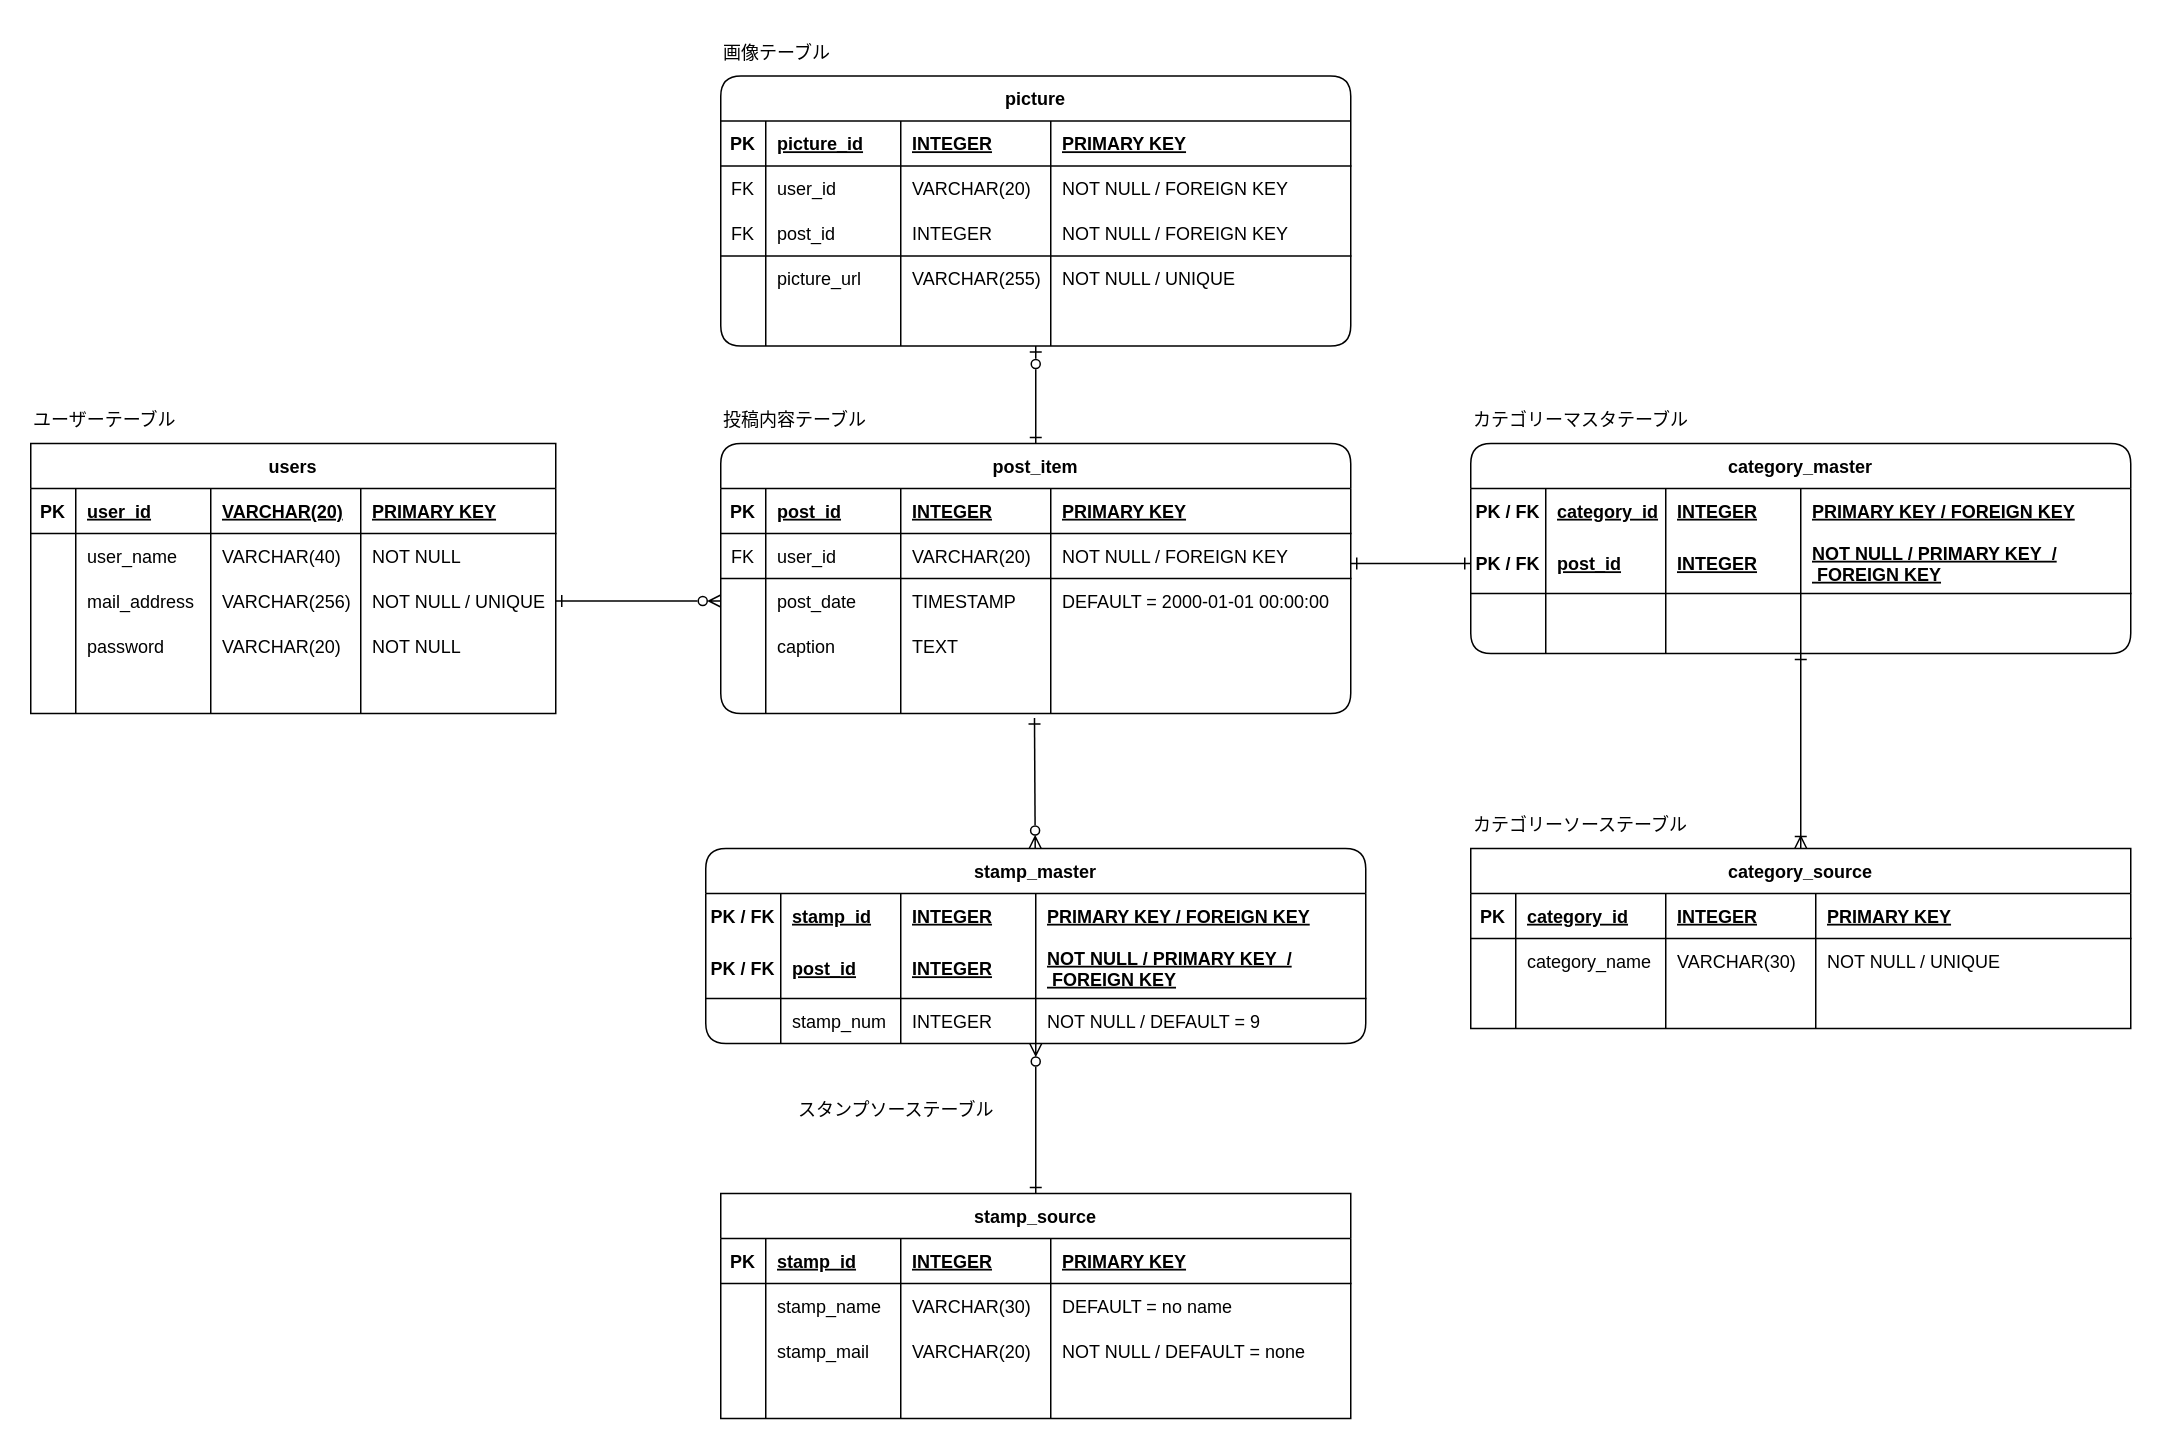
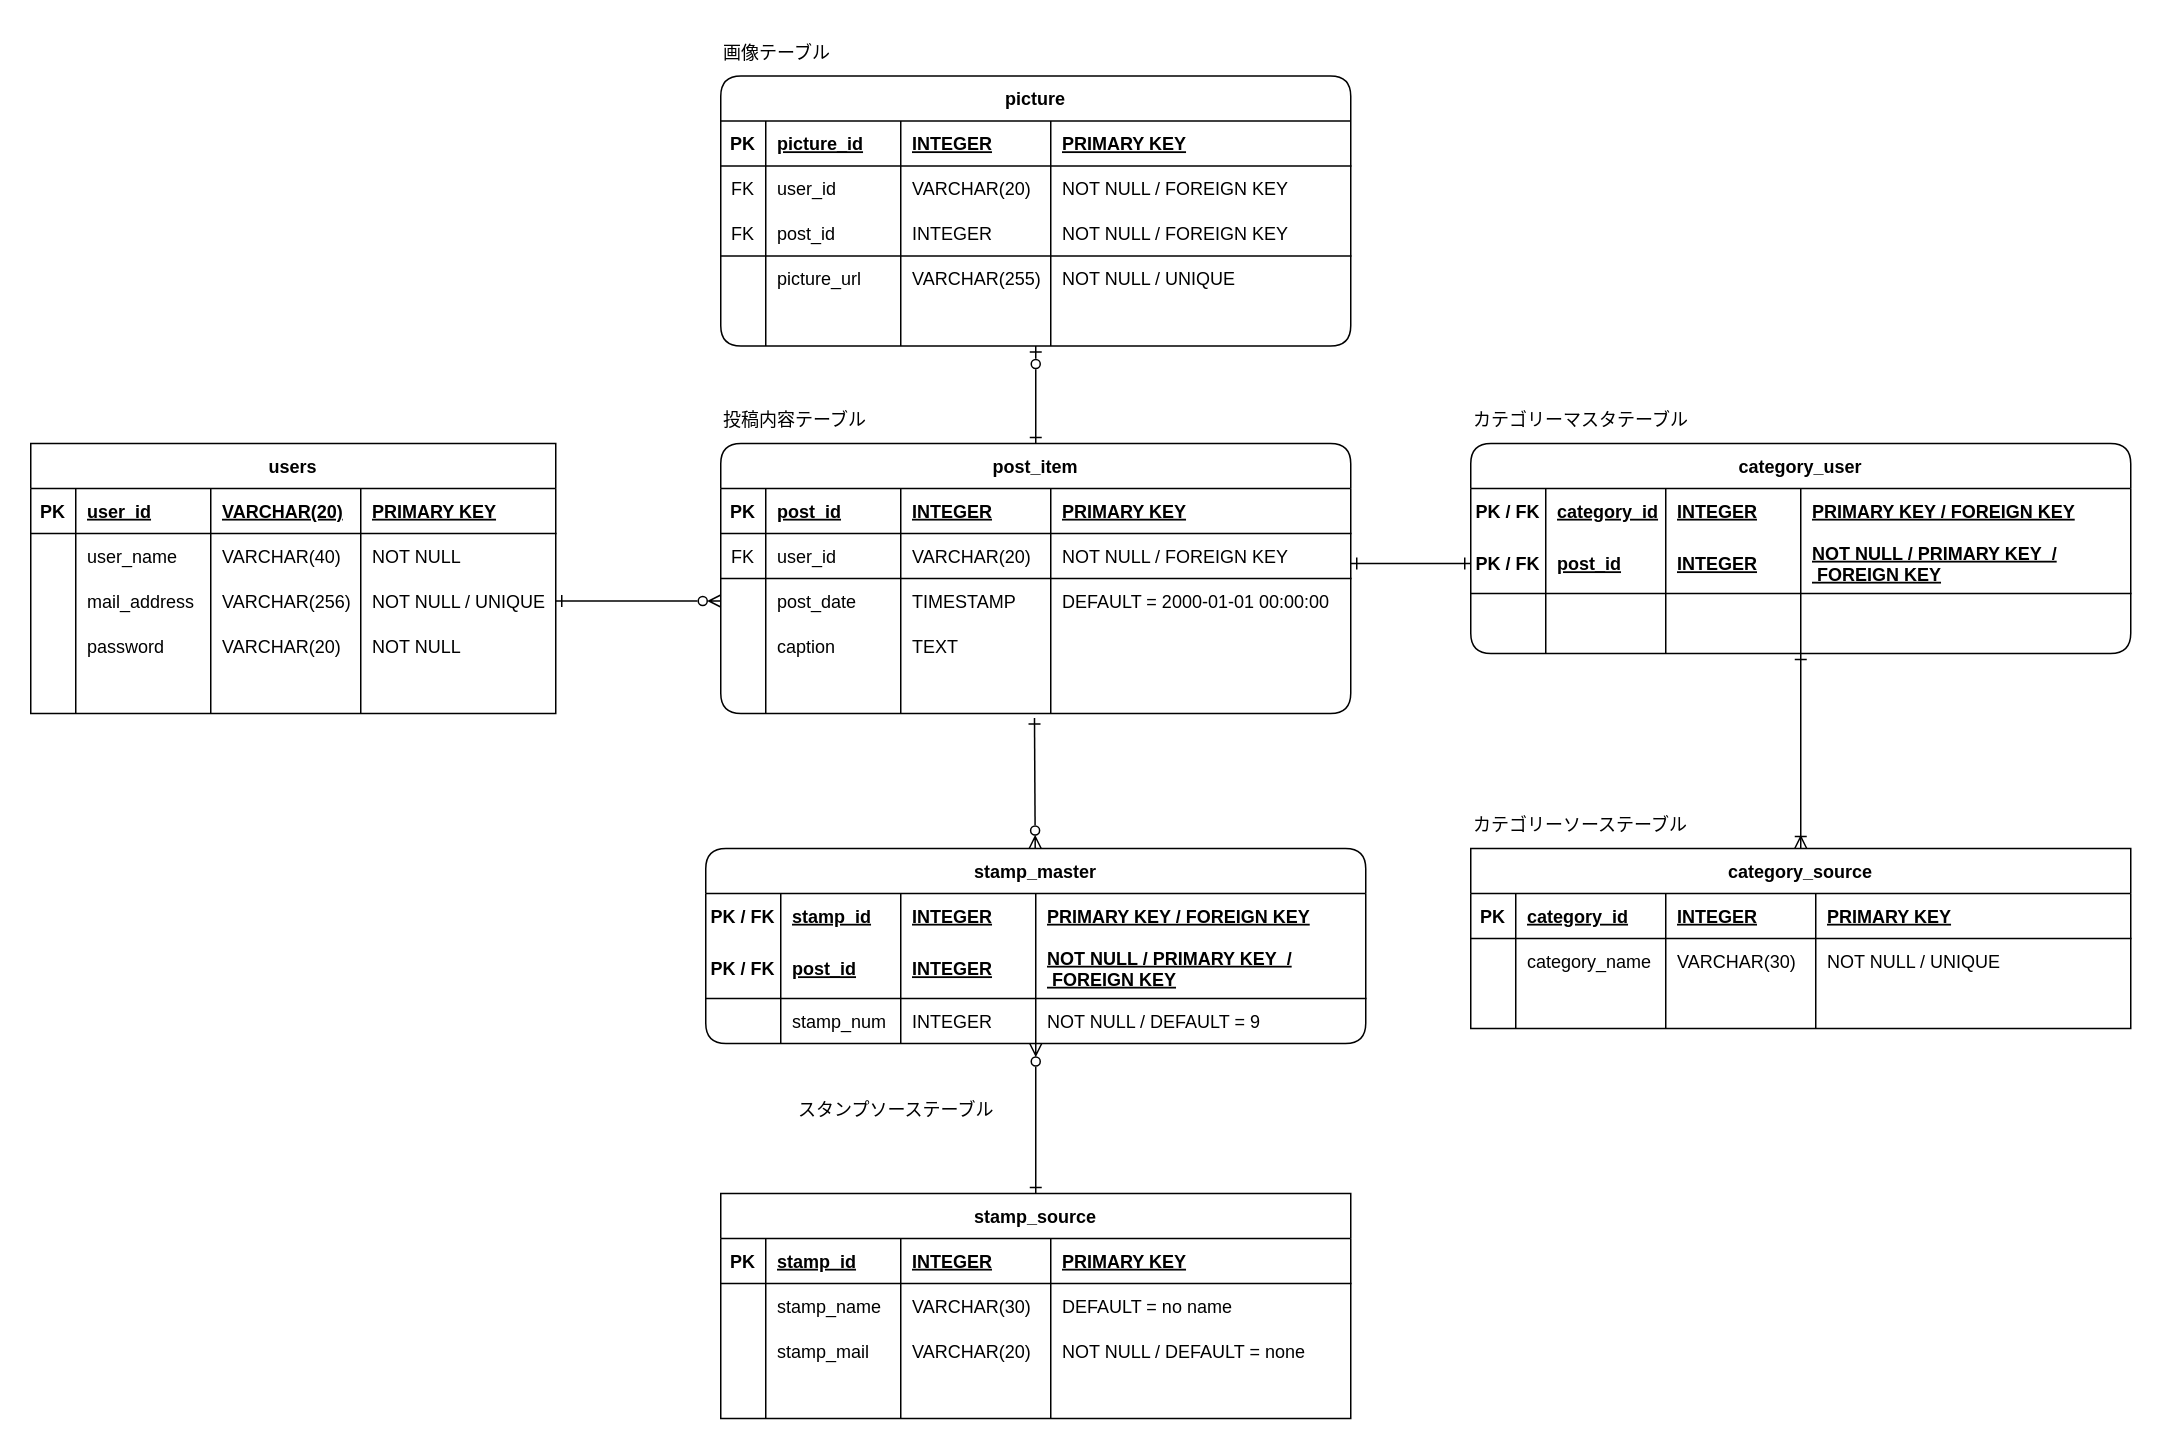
- <mxCell id="2" value="ユーザーテーブル" style="text;strokeColor=none;align=left;fillColor=none;html=1;verticalAlign=middle;whiteSpace=wrap;rounded=0;" parent="1" vertex="1"><mxGeometry x="20" y="265" width="110" height="30" as="geometry" /></mxCell>
- <mxCell id="125" value="category_master" style="shape=table;startSize=30;container=1;collapsible=1;childLayout=tableLayout;fixedRows=1;rowLines=0;fontStyle=1;align=center;resizeLast=1;rounded=1;" parent="1" vertex="1"><mxGeometry x="980" y="295" width="440" height="140" as="geometry" /></mxCell>
+ <mxCell id="125" value="category_user" style="shape=table;startSize=30;container=1;collapsible=1;childLayout=tableLayout;fixedRows=1;rowLines=0;fontStyle=1;align=center;resizeLast=1;rounded=1;" parent="1" vertex="1"><mxGeometry x="980" y="295" width="440" height="140" as="geometry" /></mxCell>
